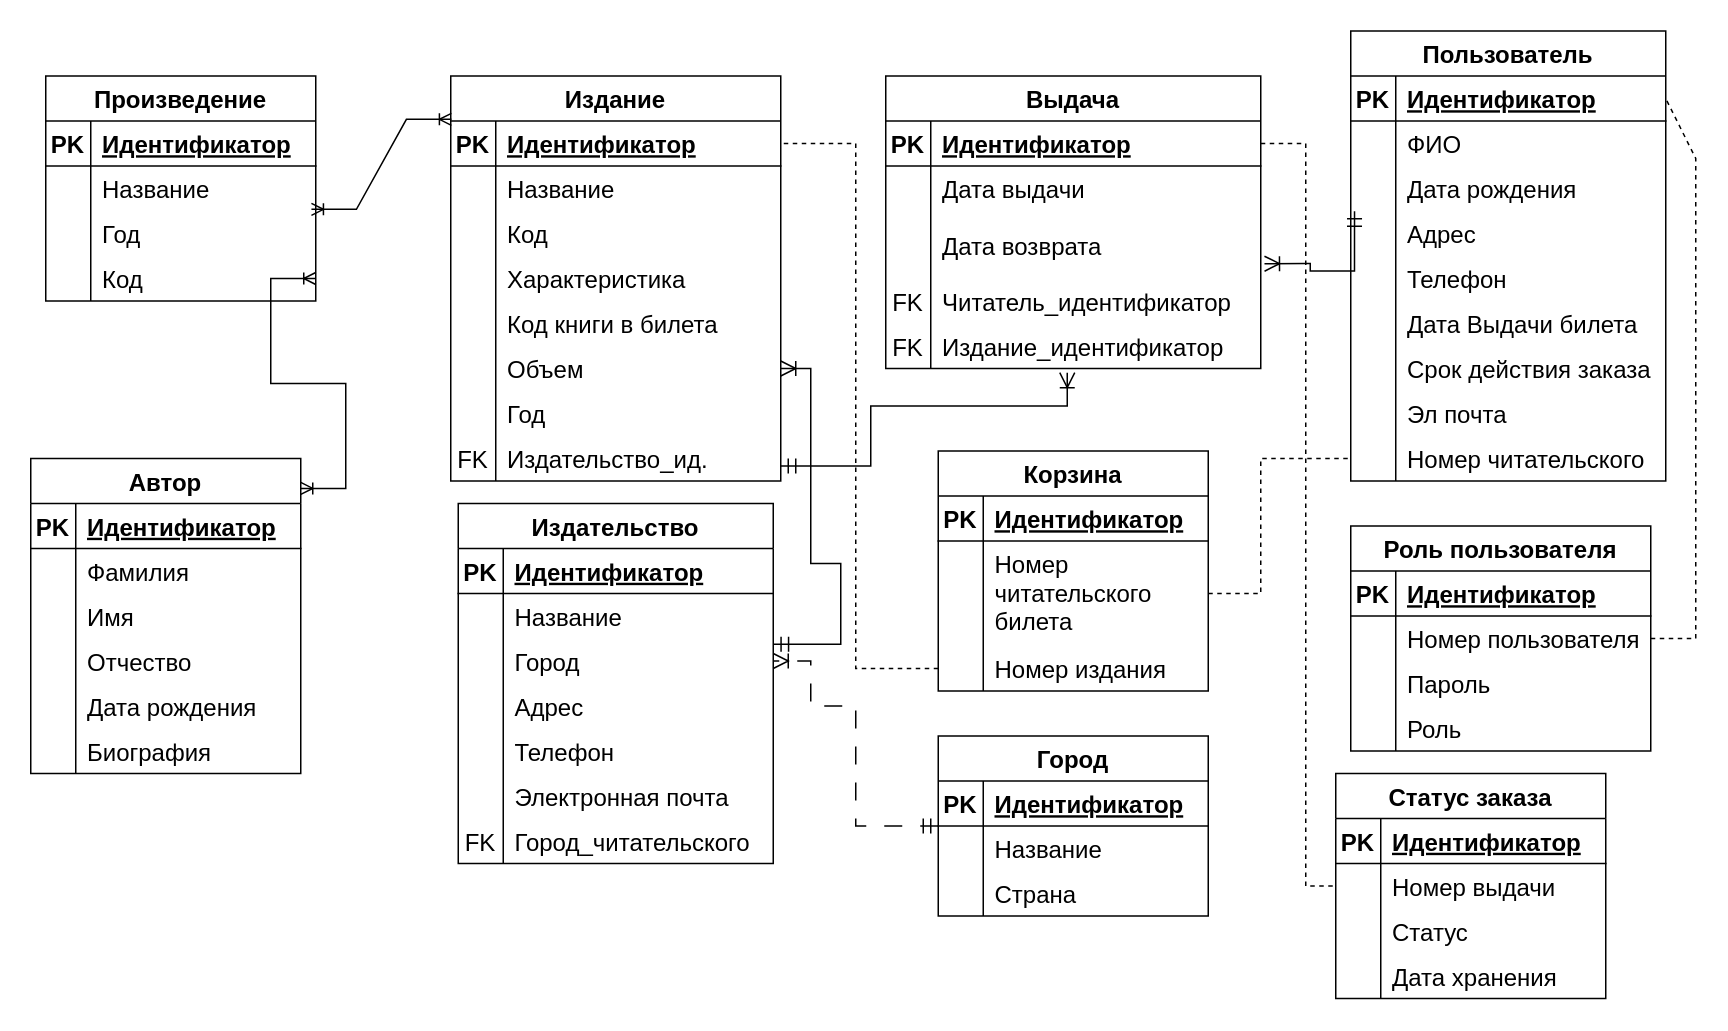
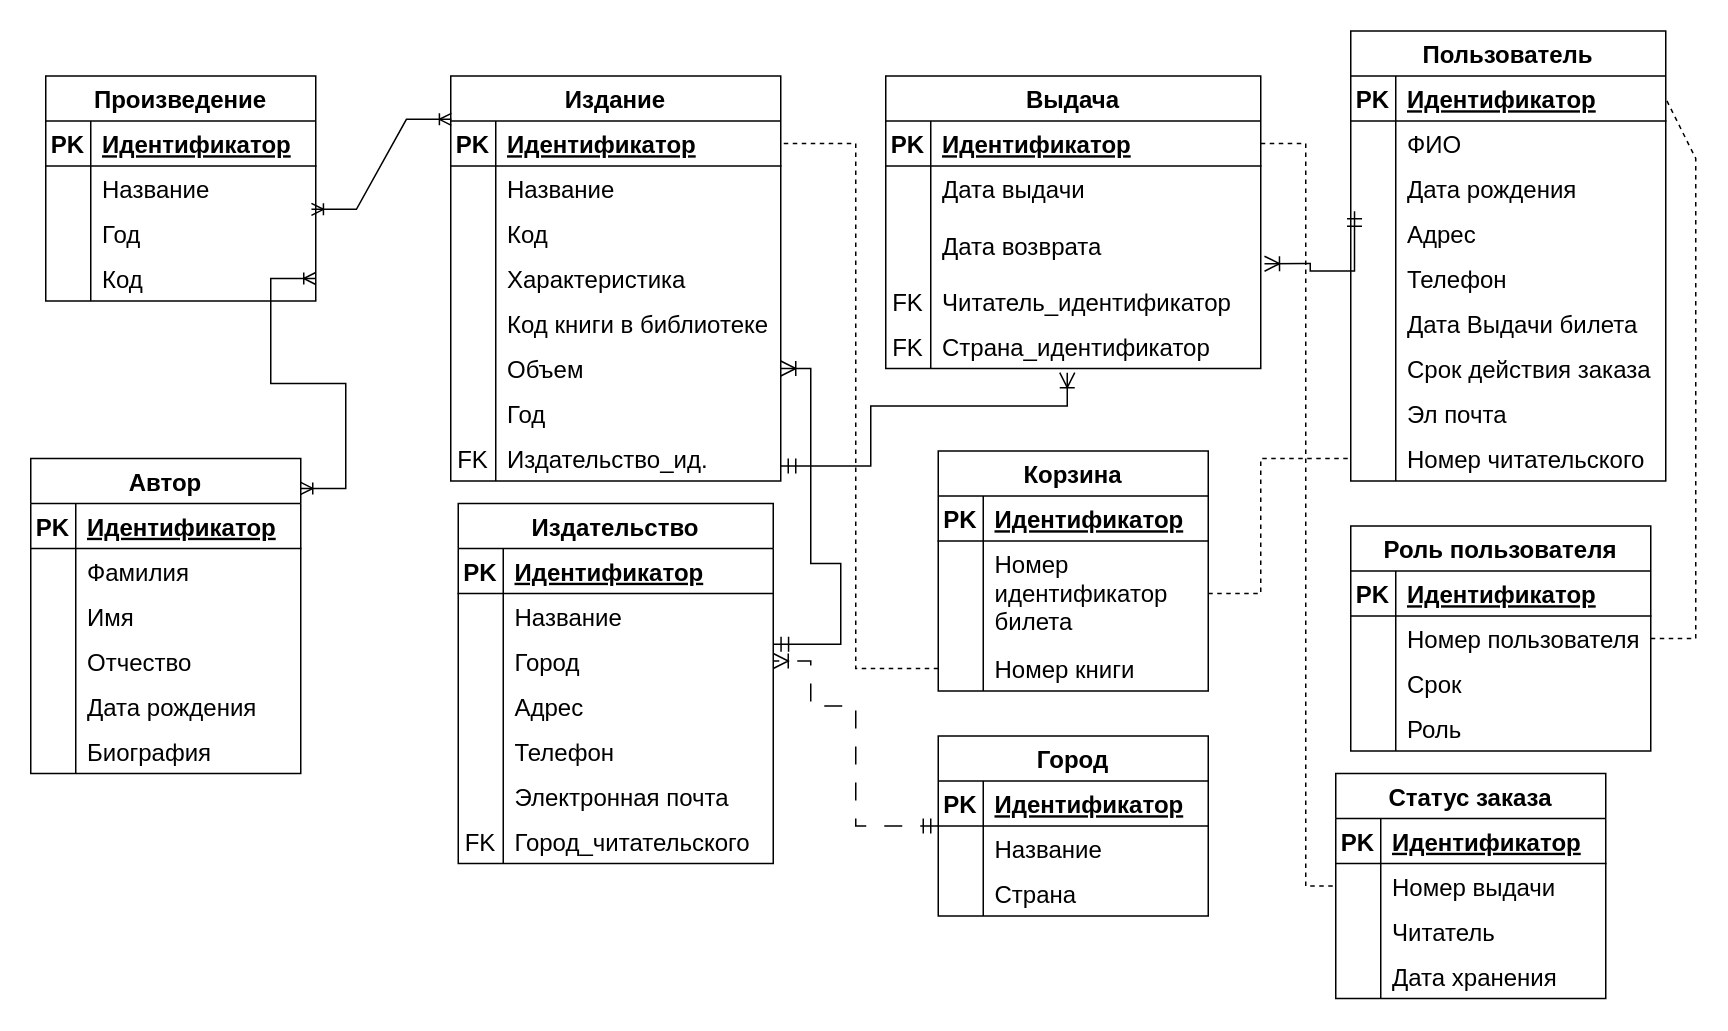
- <mxCell id="45" value="Код книги в билета" style="shape=partialRectangle;connectable=0;fillColor=none;top=0;left=0;bottom=0;right=0;align=left;spacingLeft=6;overflow=hidden;fontSize=16;" parent="43" vertex="1"><mxGeometry x="30" width="190" height="30" as="geometry"><mxRectangle width="190" height="30" as="alternateBounds" /></mxGeometry></mxCell>
+ <mxCell id="45" value="Код книги в библиотеке" style="shape=partialRectangle;connectable=0;fillColor=none;top=0;left=0;bottom=0;right=0;align=left;spacingLeft=6;overflow=hidden;fontSize=16;" parent="43" vertex="1"><mxGeometry x="30" width="190" height="30" as="geometry"><mxRectangle width="190" height="30" as="alternateBounds" /></mxGeometry></mxCell>
- <mxCell id="134" value="Издание_идентификатор" style="shape=partialRectangle;connectable=0;fillColor=none;top=0;left=0;bottom=0;right=0;align=left;spacingLeft=6;fontStyle=0;overflow=hidden;fontSize=16;" parent="132" vertex="1"><mxGeometry x="30" width="220" height="30" as="geometry"><mxRectangle width="220" height="30" as="alternateBounds" /></mxGeometry></mxCell>
+ <mxCell id="134" value="Страна_идентификатор" style="shape=partialRectangle;connectable=0;fillColor=none;top=0;left=0;bottom=0;right=0;align=left;spacingLeft=6;fontStyle=0;overflow=hidden;fontSize=16;" parent="132" vertex="1"><mxGeometry x="30" width="220" height="30" as="geometry"><mxRectangle width="220" height="30" as="alternateBounds" /></mxGeometry></mxCell>
- <mxCell id="147" value="Номер читательского билета" style="shape=partialRectangle;connectable=0;fillColor=none;top=0;left=0;bottom=0;right=0;align=left;spacingLeft=6;overflow=hidden;fontSize=16;whiteSpace=wrap;html=1;" vertex="1" parent="145"><mxGeometry x="30" width="150" height="70" as="geometry"><mxRectangle width="150" height="70" as="alternateBounds" /></mxGeometry></mxCell>
+ <mxCell id="147" value="Номер идентификатор билета" style="shape=partialRectangle;connectable=0;fillColor=none;top=0;left=0;bottom=0;right=0;align=left;spacingLeft=6;overflow=hidden;fontSize=16;whiteSpace=wrap;html=1;" vertex="1" parent="145"><mxGeometry x="30" width="150" height="70" as="geometry"><mxRectangle width="150" height="70" as="alternateBounds" /></mxGeometry></mxCell>
- <mxCell id="150" value="Номер издания" style="shape=partialRectangle;connectable=0;fillColor=none;top=0;left=0;bottom=0;right=0;align=left;spacingLeft=6;overflow=hidden;fontSize=16;" vertex="1" parent="148"><mxGeometry x="30" width="150" height="30" as="geometry"><mxRectangle width="150" height="30" as="alternateBounds" /></mxGeometry></mxCell>
+ <mxCell id="150" value="Номер книги" style="shape=partialRectangle;connectable=0;fillColor=none;top=0;left=0;bottom=0;right=0;align=left;spacingLeft=6;overflow=hidden;fontSize=16;" vertex="1" parent="148"><mxGeometry x="30" width="150" height="30" as="geometry"><mxRectangle width="150" height="30" as="alternateBounds" /></mxGeometry></mxCell>
- <mxCell id="160" value="Пароль" style="shape=partialRectangle;connectable=0;fillColor=none;top=0;left=0;bottom=0;right=0;align=left;spacingLeft=6;overflow=hidden;fontSize=16;" vertex="1" parent="158"><mxGeometry x="30" width="170" height="30" as="geometry"><mxRectangle width="170" height="30" as="alternateBounds" /></mxGeometry></mxCell>
+ <mxCell id="160" value="Срок" style="shape=partialRectangle;connectable=0;fillColor=none;top=0;left=0;bottom=0;right=0;align=left;spacingLeft=6;overflow=hidden;fontSize=16;" vertex="1" parent="158"><mxGeometry x="30" width="170" height="30" as="geometry"><mxRectangle width="170" height="30" as="alternateBounds" /></mxGeometry></mxCell>
- <mxCell id="173" value="Статус" style="shape=partialRectangle;connectable=0;fillColor=none;top=0;left=0;bottom=0;right=0;align=left;spacingLeft=6;overflow=hidden;fontSize=16;" vertex="1" parent="171"><mxGeometry x="30" width="150" height="30" as="geometry"><mxRectangle width="150" height="30" as="alternateBounds" /></mxGeometry></mxCell>
+ <mxCell id="173" value="Читатель" style="shape=partialRectangle;connectable=0;fillColor=none;top=0;left=0;bottom=0;right=0;align=left;spacingLeft=6;overflow=hidden;fontSize=16;" vertex="1" parent="171"><mxGeometry x="30" width="150" height="30" as="geometry"><mxRectangle width="150" height="30" as="alternateBounds" /></mxGeometry></mxCell>
